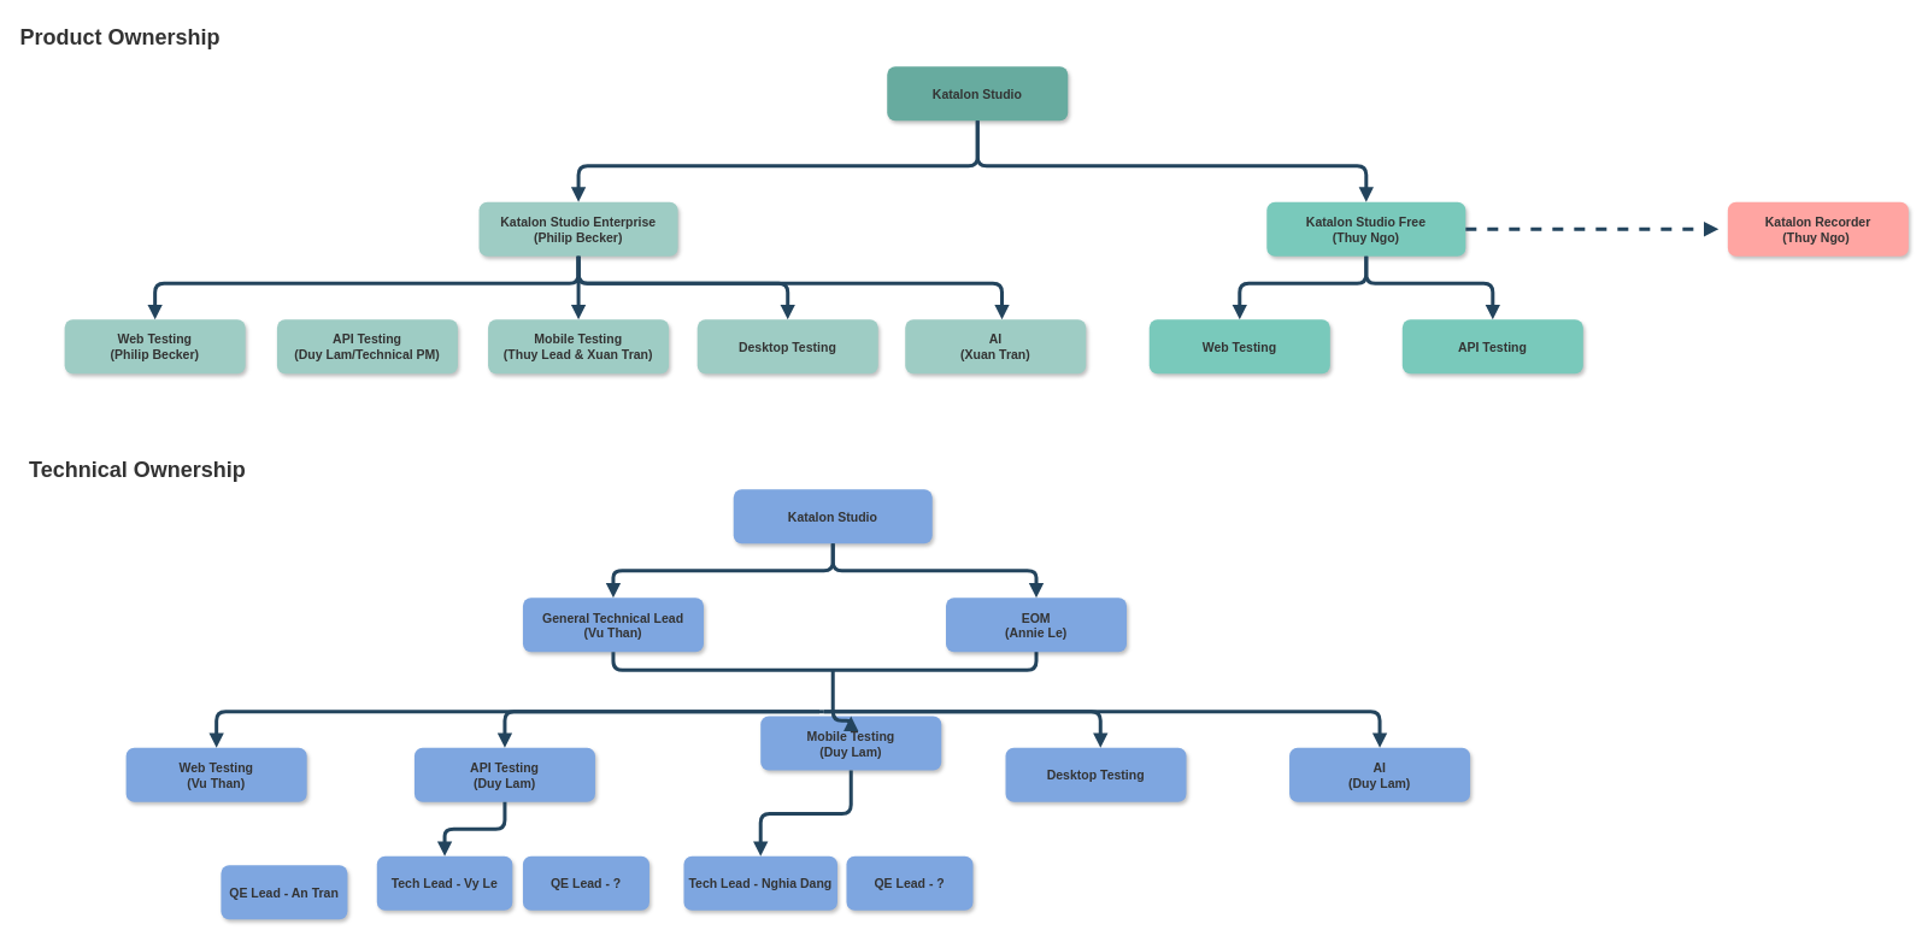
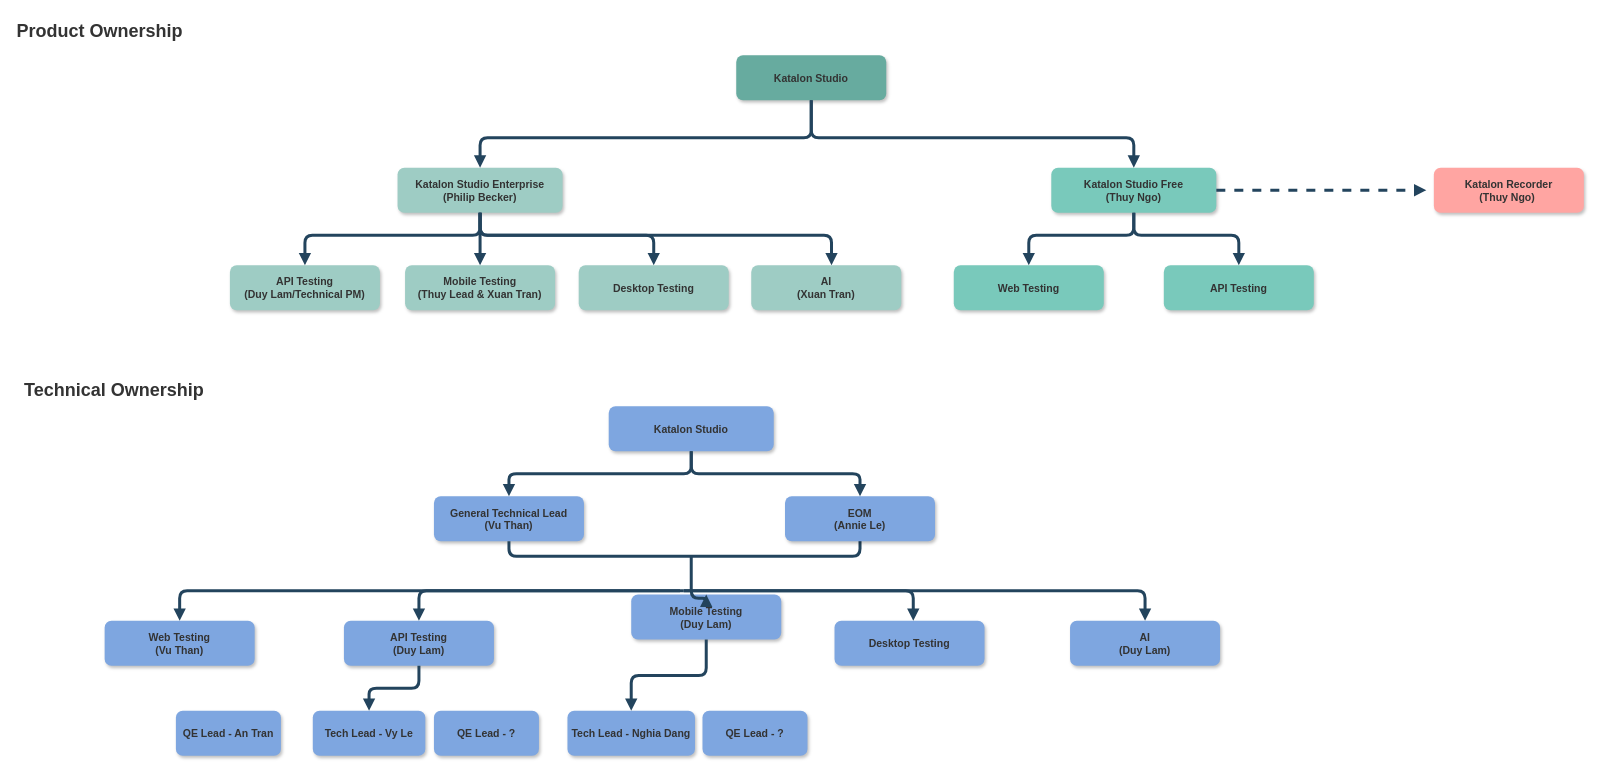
- <mxCell id="15" value="" style="edgeStyle=elbowEdgeStyle;elbow=vertical;strokeWidth=4;endArrow=block;endFill=1;fontStyle=1;strokeColor=#23445D;entryX=0.5;entryY=0;entryDx=0;entryDy=0;exitX=0.5;exitY=1;exitDx=0;exitDy=0;fontColor=#333333;" edge="1" parent="1" source="6" target="10"><mxGeometry x="22" y="165.5" width="100" height="100" as="geometry"><mxPoint x="707" y="263" as="sourcePoint" /><mxPoint x="227" y="353" as="targetPoint" /><Array as="points"><mxPoint x="157" y="313" /></Array></mxGeometry></mxCell>
+ <mxCell id="16" value="" style="edgeStyle=elbowEdgeStyle;elbow=vertical;strokeWidth=4;endArrow=block;endFill=1;fontStyle=1;strokeColor=#23445D;entryX=0.5;entryY=0;entryDx=0;entryDy=0;fontColor=#333333;exitX=0.5;exitY=1;exitDx=0;exitDy=0;" edge="1" parent="1" source="6" target="9"><mxGeometry x="22" y="165.5" width="100" height="100" as="geometry"><mxPoint x="517" y="283" as="sourcePoint" /><mxPoint x="237" y="363" as="targetPoint" /><Array as="points"><mxPoint x="477" y="313" /></Array></mxGeometry></mxCell>
- <mxCell id="10" value="Web Testing&#10;(Philip Becker)" style="rounded=1;fillColor=#9ECCC4;strokeColor=none;shadow=1;gradientColor=none;fontStyle=1;fontColor=#333333;fontSize=14;" vertex="1" parent="1"><mxGeometry x="71" y="353" width="200" height="60" as="geometry" /></mxCell>
- <mxCell id="29" value="QE Lead - An Tran" style="rounded=1;fillColor=#7EA6E0;strokeColor=none;shadow=1;gradientColor=none;fontStyle=1;fontColor=#333333;fontSize=14;" vertex="1" parent="1"><mxGeometry x="244" y="957" width="140" height="60" as="geometry" /></mxCell>
+ <mxCell id="29" value="QE Lead - An Tran" style="rounded=1;fillColor=#7EA6E0;strokeColor=none;shadow=1;gradientColor=none;fontStyle=1;fontColor=#333333;fontSize=14;" vertex="1" parent="1"><mxGeometry x="234" y="947" width="140" height="60" as="geometry" /></mxCell>
